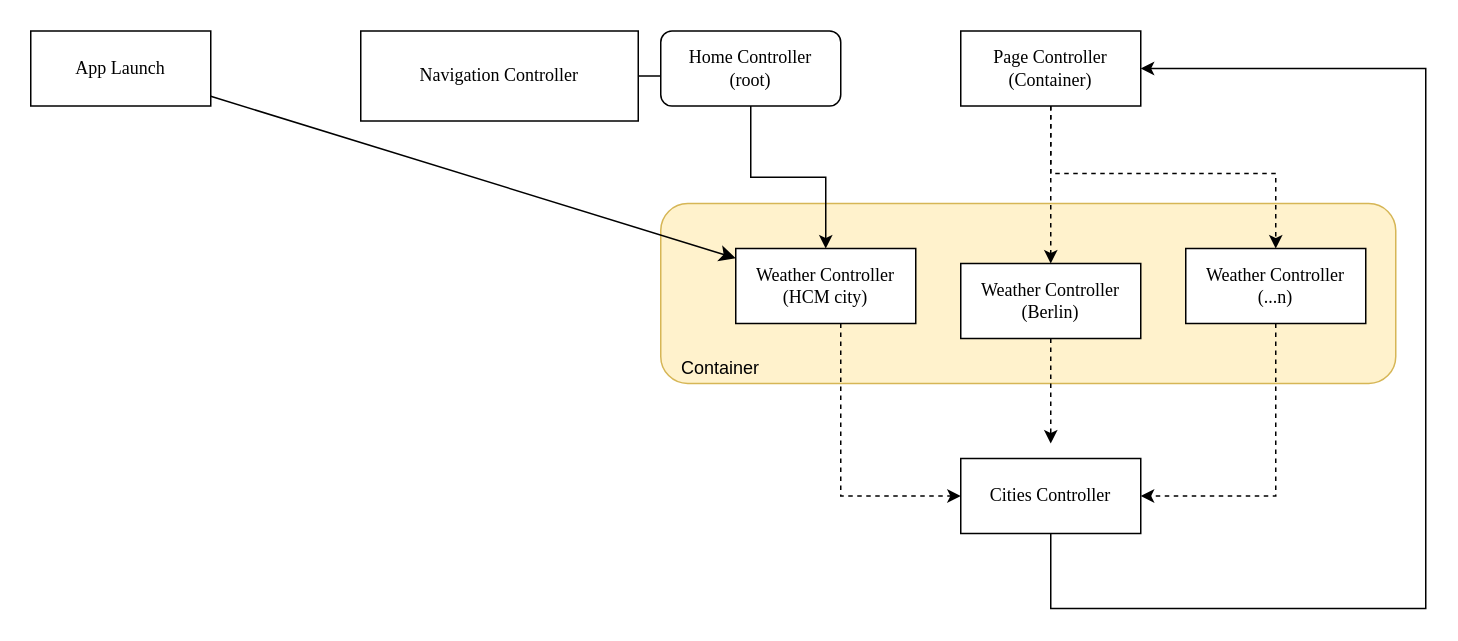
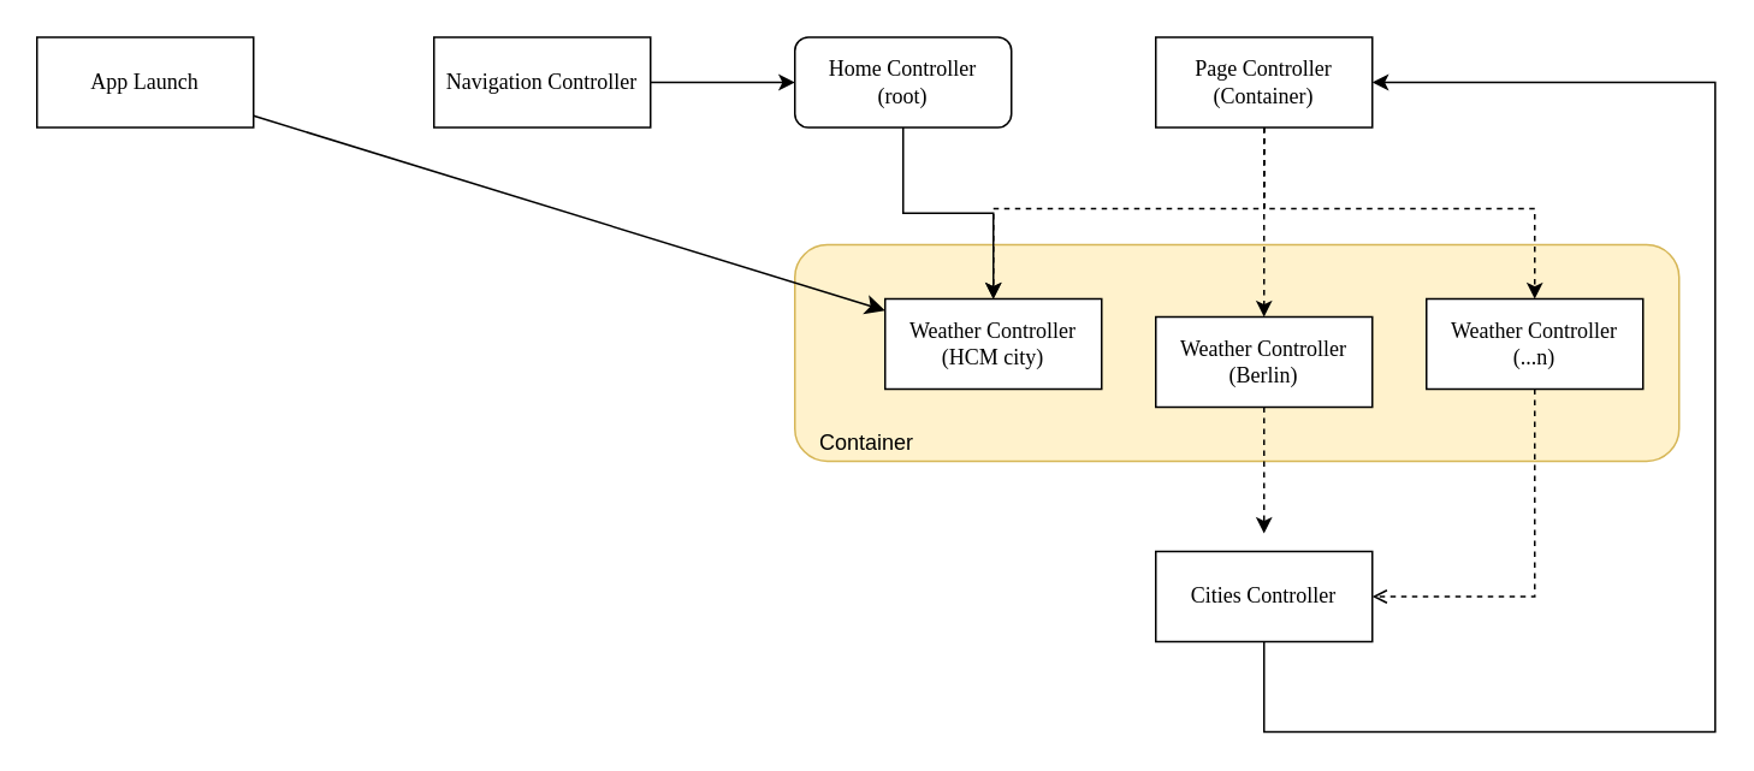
- <mxCell id="6" value="Navigation Controller" style="whiteSpace=wrap;html=1;rounded=0;shadow=0;comic=0;labelBackgroundColor=none;strokeWidth=1;fontFamily=Verdana;fontSize=12;align=center;" parent="1" vertex="1"><mxGeometry x="240" y="20" width="185" height="60" as="geometry" /></mxCell>
+ <mxCell id="6" value="Navigation Controller" style="whiteSpace=wrap;html=1;rounded=0;shadow=0;comic=0;labelBackgroundColor=none;strokeWidth=1;fontFamily=Verdana;fontSize=12;align=center;" parent="1" vertex="1"><mxGeometry x="240" y="20" width="120" height="50" as="geometry" /></mxCell>
+ <mxCell id="9" value="" style="edgeStyle=orthogonalEdgeStyle;rounded=0;orthogonalLoop=1;jettySize=auto;html=1;dashed=1;" edge="1" parent="1" source="12" target="18"><mxGeometry relative="1" as="geometry"><Array as="points"><mxPoint x="700" y="115" /><mxPoint x="550" y="115" /></Array></mxGeometry></mxCell>
- <mxCell id="17" value="" style="edgeStyle=orthogonalEdgeStyle;rounded=0;orthogonalLoop=1;jettySize=auto;html=1;dashed=1;" edge="1" parent="1" source="18" target="20"><mxGeometry relative="1" as="geometry"><Array as="points"><mxPoint x="560" y="330" /></Array></mxGeometry></mxCell>
- <mxCell id="13" value="" style="edgeStyle=orthogonalEdgeStyle;rounded=0;orthogonalLoop=1;jettySize=auto;html=1;entryX=1;entryY=0.5;entryDx=0;entryDy=0;dashed=1;" edge="1" parent="1" source="14" target="20"><mxGeometry relative="1" as="geometry"><mxPoint x="850" y="295" as="targetPoint" /><Array as="points"><mxPoint x="850" y="330" /></Array></mxGeometry></mxCell>
+ <mxCell id="13" value="" style="edgeStyle=orthogonalEdgeStyle;rounded=0;orthogonalLoop=1;jettySize=auto;html=1;entryX=1;entryY=0.5;entryDx=0;entryDy=0;dashed=1;endArrow=open;" edge="1" parent="1" source="14" target="20"><mxGeometry relative="1" as="geometry"><mxPoint x="850" y="295" as="targetPoint" /><Array as="points"><mxPoint x="850" y="330" /></Array></mxGeometry></mxCell>
